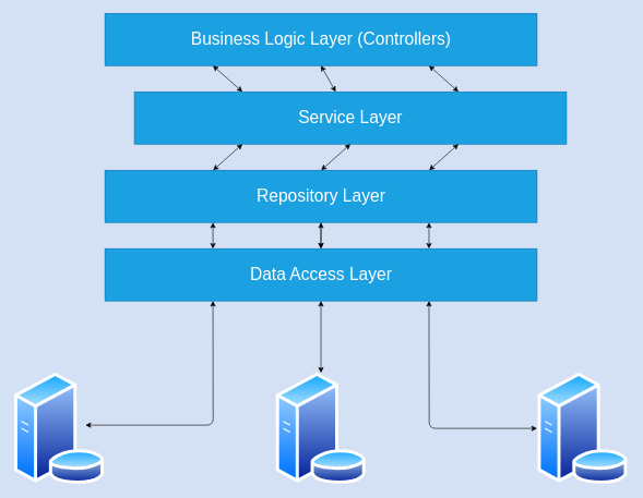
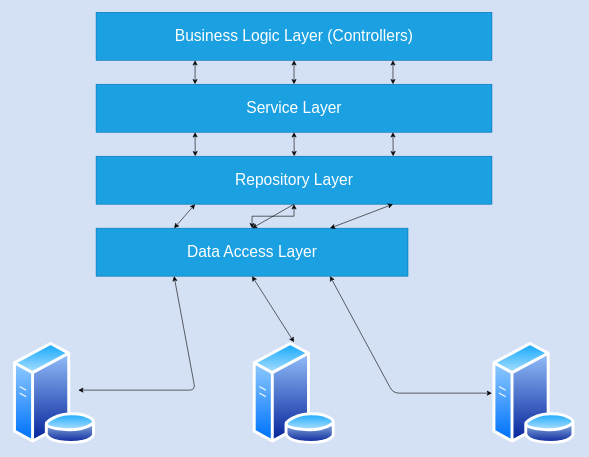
- <mxCell id="6" value="&lt;font style=&quot;font-size: 26px&quot;&gt;Service Layer&lt;/font&gt;" style="html=1;outlineConnect=0;whiteSpace=wrap;appType=comp;archiType=square;fillColor=#1ba1e2;strokeColor=#006EAF;fontColor=#ffffff;" vertex="1" parent="1"><mxGeometry x="204.7" y="140" width="660" height="80" as="geometry" /></mxCell>
+ <mxCell id="6" value="&lt;font style=&quot;font-size: 26px&quot;&gt;Service Layer&lt;/font&gt;" style="html=1;outlineConnect=0;whiteSpace=wrap;appType=comp;archiType=square;fillColor=#1ba1e2;strokeColor=#006EAF;fontColor=#ffffff;" vertex="1" parent="1"><mxGeometry x="159.7" y="140" width="660" height="80" as="geometry" /></mxCell>
- <mxCell id="9" value="&lt;font style=&quot;font-size: 26px&quot;&gt;Data Access Layer&lt;/font&gt;" style="html=1;outlineConnect=0;whiteSpace=wrap;appType=comp;archiType=square;fillColor=#1ba1e2;strokeColor=#006EAF;fontColor=#ffffff;" vertex="1" parent="1"><mxGeometry x="159.7" y="380" width="660" height="80" as="geometry" /></mxCell>
+ <mxCell id="9" value="&lt;font style=&quot;font-size: 26px&quot;&gt;Data Access Layer&lt;/font&gt;" style="html=1;outlineConnect=0;whiteSpace=wrap;appType=comp;archiType=square;fillColor=#1ba1e2;strokeColor=#006EAF;fontColor=#ffffff;" vertex="1" parent="1"><mxGeometry x="159.7" y="380" width="520" height="80" as="geometry" /></mxCell>
